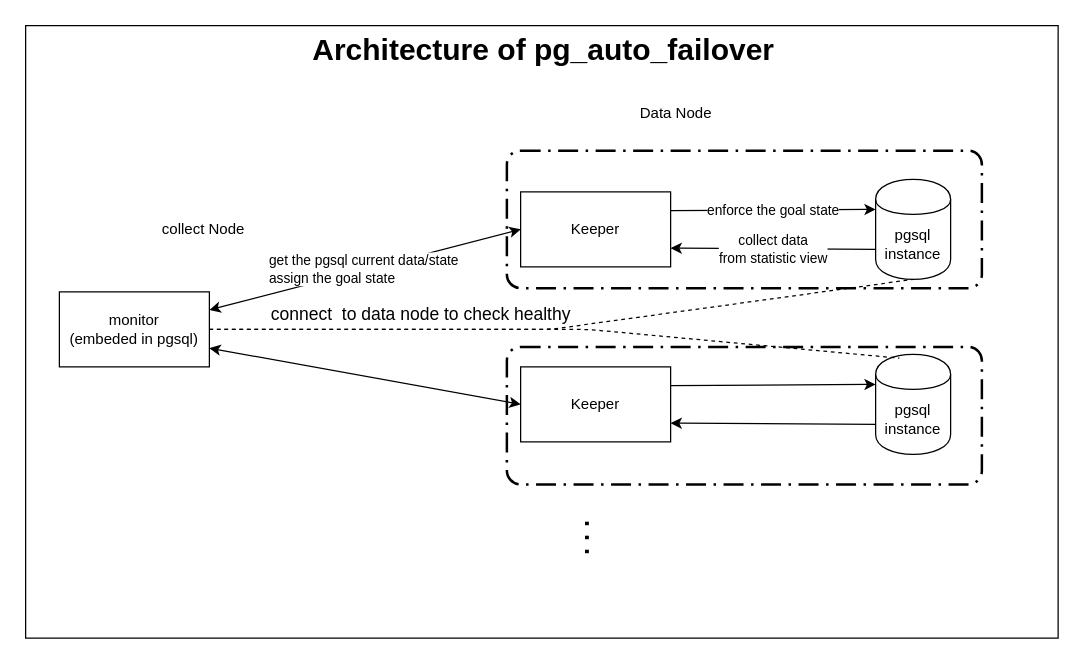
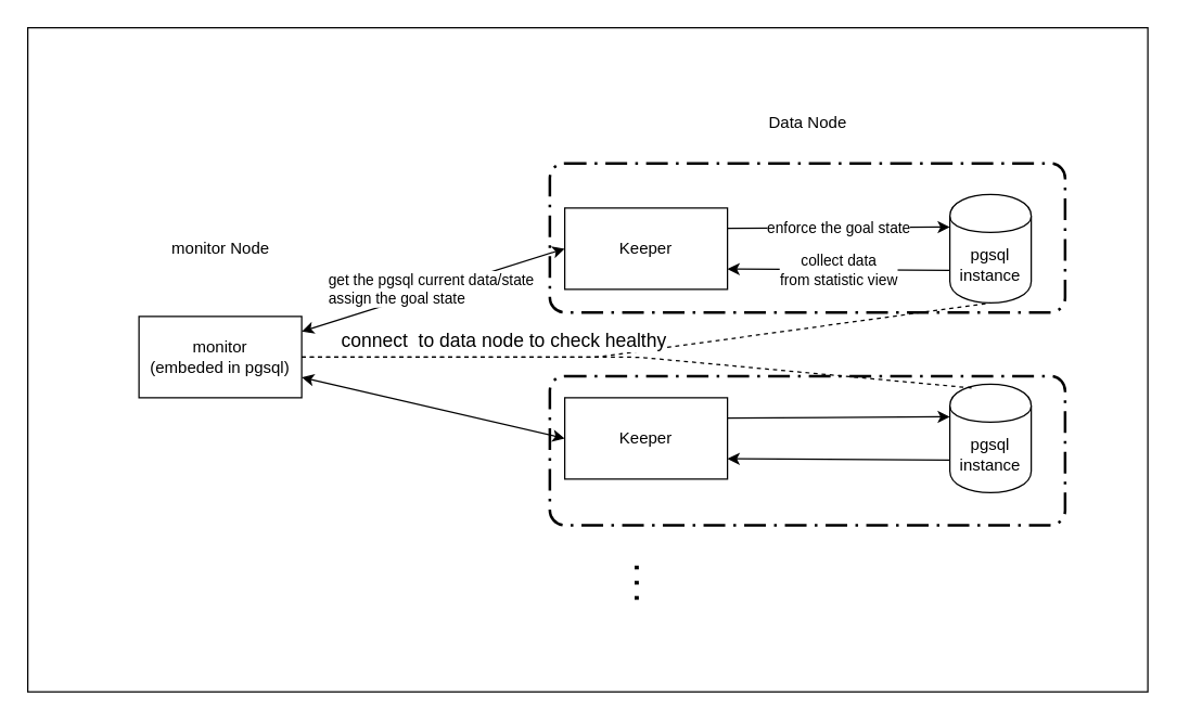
- <mxCell id="20" value="Architecture of pg_auto_failover" style="text;strokeColor=none;fillColor=none;html=1;fontSize=24;fontStyle=1;verticalAlign=middle;align=center;" vertex="1" parent="1"><mxGeometry x="194" width="480" height="40" as="geometry" y="20" /></mxCell>
- <mxCell id="21" value="Data Node" style="text;html=1;strokeColor=none;fillColor=none;align=center;verticalAlign=middle;whiteSpace=wrap;rounded=0;" vertex="1" parent="1"><mxGeometry x="492.5" y="80" width="95" height="20" as="geometry" /></mxCell>
+ <mxCell id="21" value="Data Node" style="text;html=1;strokeColor=none;fillColor=none;align=center;verticalAlign=middle;whiteSpace=wrap;rounded=0;" vertex="1" parent="1"><mxGeometry x="547.5" y="80" width="95" height="20" as="geometry" /></mxCell>
- <mxCell id="22" value="collect Node" style="text;html=1;strokeColor=none;fillColor=none;align=center;verticalAlign=middle;whiteSpace=wrap;rounded=0;" vertex="1" parent="1"><mxGeometry x="114.5" y="173" width="95" height="20" as="geometry" /></mxCell>
+ <mxCell id="22" value="monitor Node" style="text;html=1;strokeColor=none;fillColor=none;align=center;verticalAlign=middle;whiteSpace=wrap;rounded=0;" vertex="1" parent="1"><mxGeometry x="114.5" y="173" width="95" height="20" as="geometry" /></mxCell>
- <mxCell id="3" value="monitor&lt;br&gt;(embeded in pgsql)" style="rounded=0;whiteSpace=wrap;html=1;" parent="1" vertex="1"><mxGeometry x="47" y="233" width="120" height="60" as="geometry" /></mxCell>
+ <mxCell id="3" value="monitor&lt;br&gt;(embeded in pgsql)" style="rounded=0;whiteSpace=wrap;html=1;" parent="1" vertex="1"><mxGeometry x="102" y="233" width="120" height="60" as="geometry" /></mxCell>
